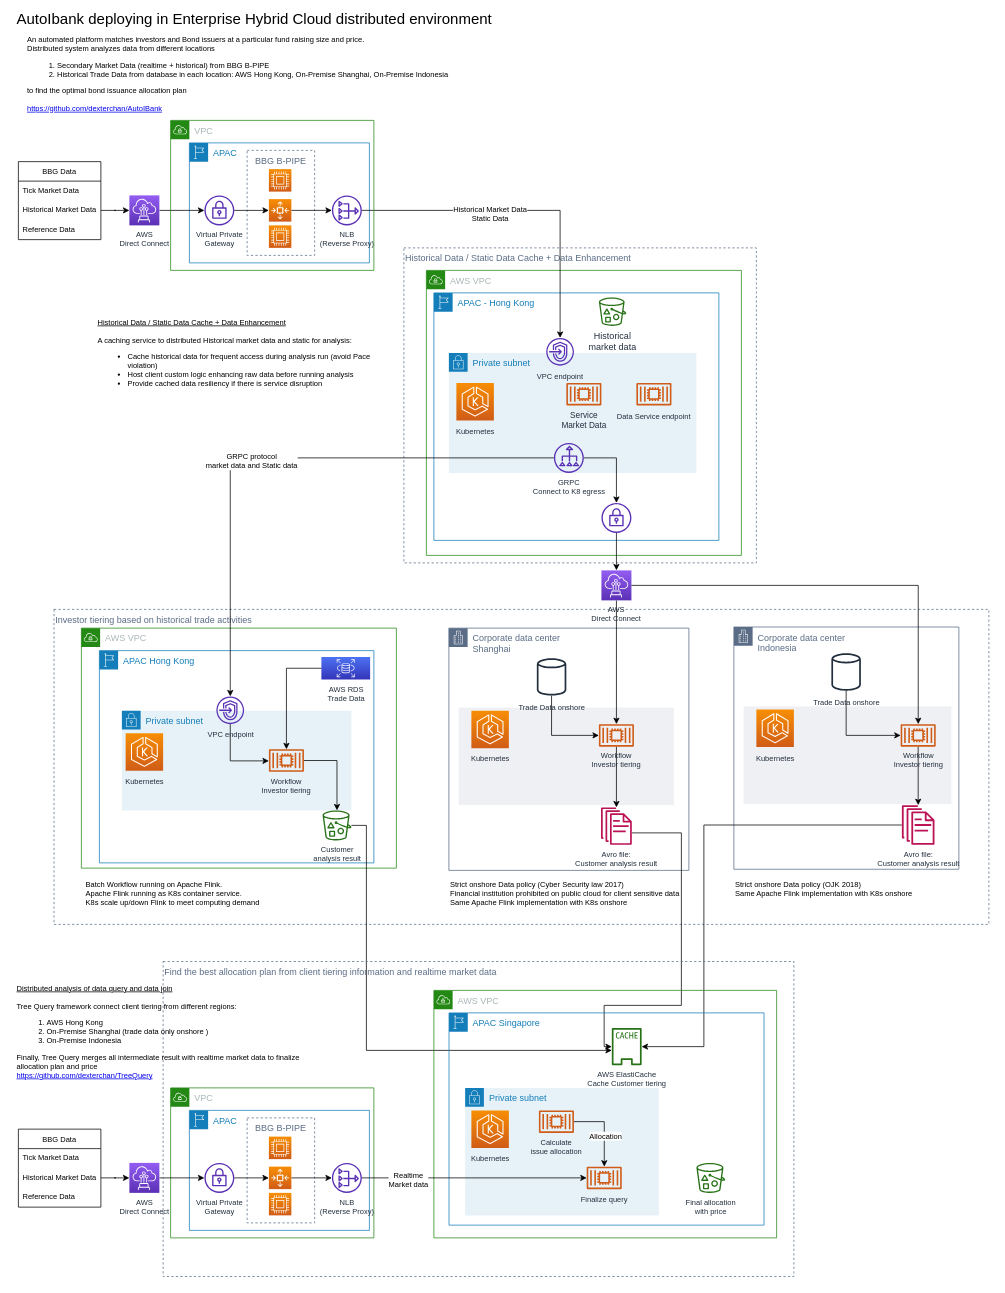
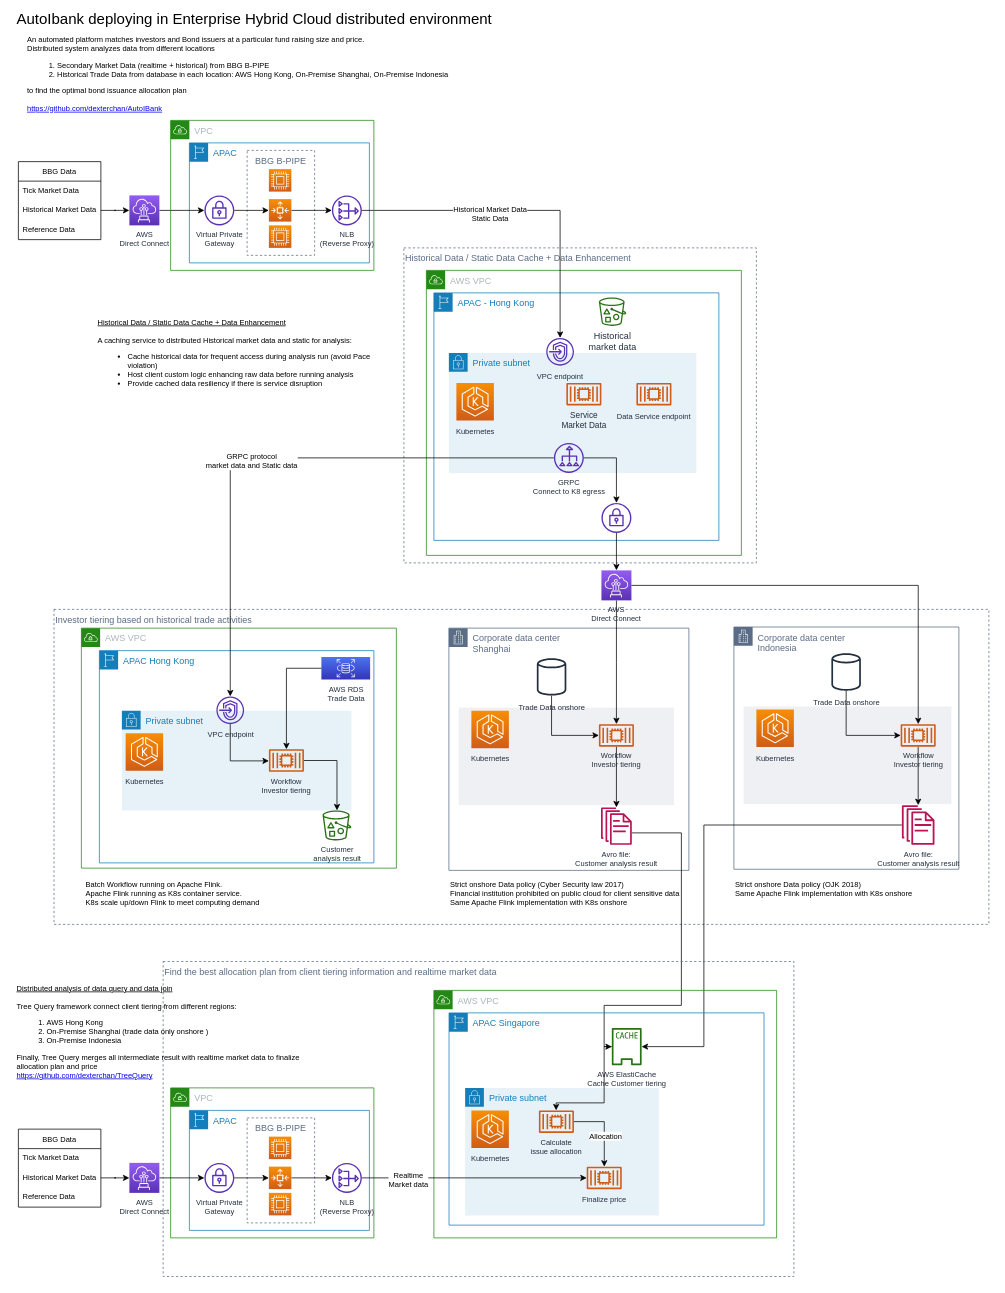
+ <mxCell id="104" style="edgeStyle=orthogonalEdgeStyle;rounded=0;orthogonalLoop=1;jettySize=auto;html=1;fontSize=10;" edge="1" parent="1" source="103" target="100"><mxGeometry relative="1" as="geometry"><Array as="points"><mxPoint x="805" y="1470" /><mxPoint x="741" y="1470" /></Array></mxGeometry></mxCell>
- <mxCell id="54" style="edgeStyle=orthogonalEdgeStyle;rounded=0;orthogonalLoop=1;jettySize=auto;html=1;fontSize=10;" edge="1" parent="1" source="55" target="103"><mxGeometry relative="1" as="geometry"><mxPoint x="518" y="1430" as="targetPoint" /><Array as="points"><mxPoint x="488" y="1100" /><mxPoint x="488" y="1400" /></Array></mxGeometry></mxCell>
- <mxCell id="101" value="&lt;div style=&quot;font-size: 10px&quot;&gt;&lt;font style=&quot;font-size: 10px&quot;&gt;Final allocation &lt;br&gt;&lt;/font&gt;&lt;/div&gt;&lt;div style=&quot;font-size: 10px&quot;&gt;&lt;font style=&quot;font-size: 10px&quot;&gt;with price&lt;br&gt;&lt;/font&gt;&lt;/div&gt;" style="outlineConnect=0;fontColor=#232F3E;gradientColor=none;fillColor=#277116;strokeColor=none;dashed=0;verticalLabelPosition=bottom;verticalAlign=top;align=center;html=1;fontSize=12;fontStyle=0;aspect=fixed;pointerEvents=1;shape=mxgraph.aws4.bucket_with_objects;" vertex="1" parent="1"><mxGeometry x="928" y="1550" width="38.46" height="40" as="geometry" /></mxCell>
- <mxCell id="79" value="&lt;font style=&quot;font-size: 10px&quot;&gt;Finalize query&lt;/font&gt;" style="outlineConnect=0;fontColor=#232F3E;gradientColor=none;fillColor=#D05C17;strokeColor=none;dashed=0;verticalLabelPosition=bottom;verticalAlign=top;align=center;html=1;fontSize=12;fontStyle=0;aspect=fixed;pointerEvents=1;shape=mxgraph.aws4.container_2;" vertex="1" parent="1"><mxGeometry x="781.73" y="1555" width="46.8" height="30" as="geometry" /></mxCell>
+ <mxCell id="79" value="&lt;font style=&quot;font-size: 10px&quot;&gt;Finalize price&lt;/font&gt;" style="outlineConnect=0;fontColor=#232F3E;gradientColor=none;fillColor=#D05C17;strokeColor=none;dashed=0;verticalLabelPosition=bottom;verticalAlign=top;align=center;html=1;fontSize=12;fontStyle=0;aspect=fixed;pointerEvents=1;shape=mxgraph.aws4.container_2;" vertex="1" parent="1"><mxGeometry x="781.73" y="1555" width="46.8" height="30" as="geometry" /></mxCell>
